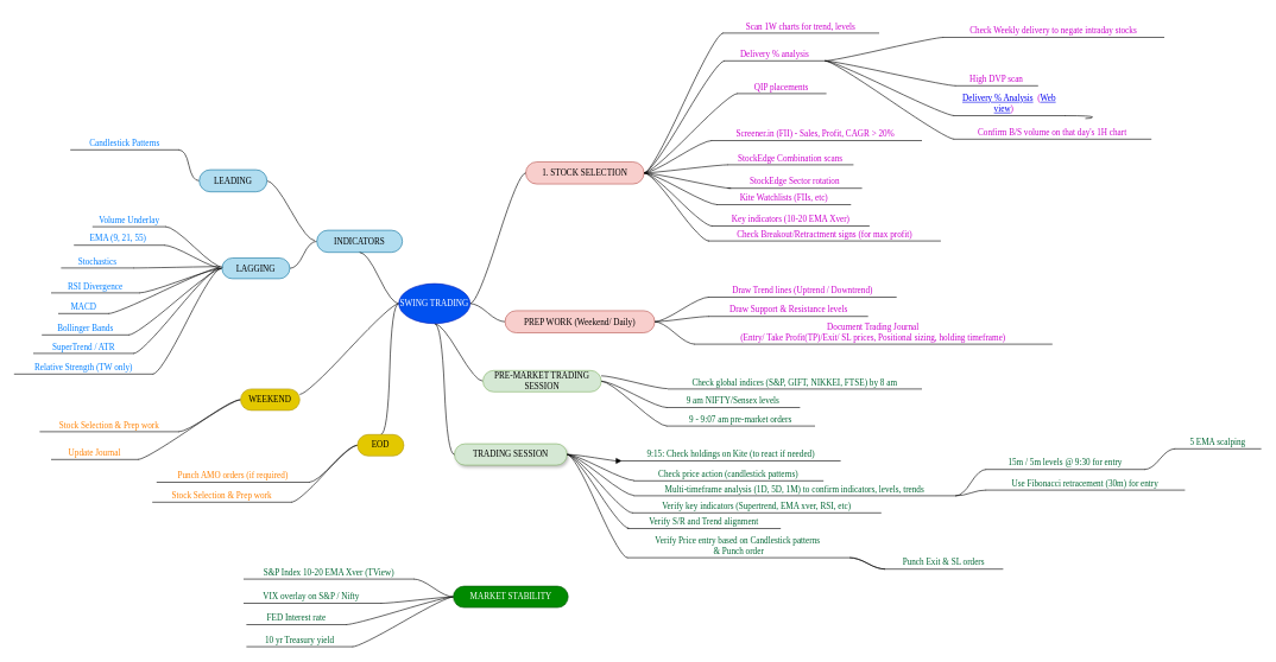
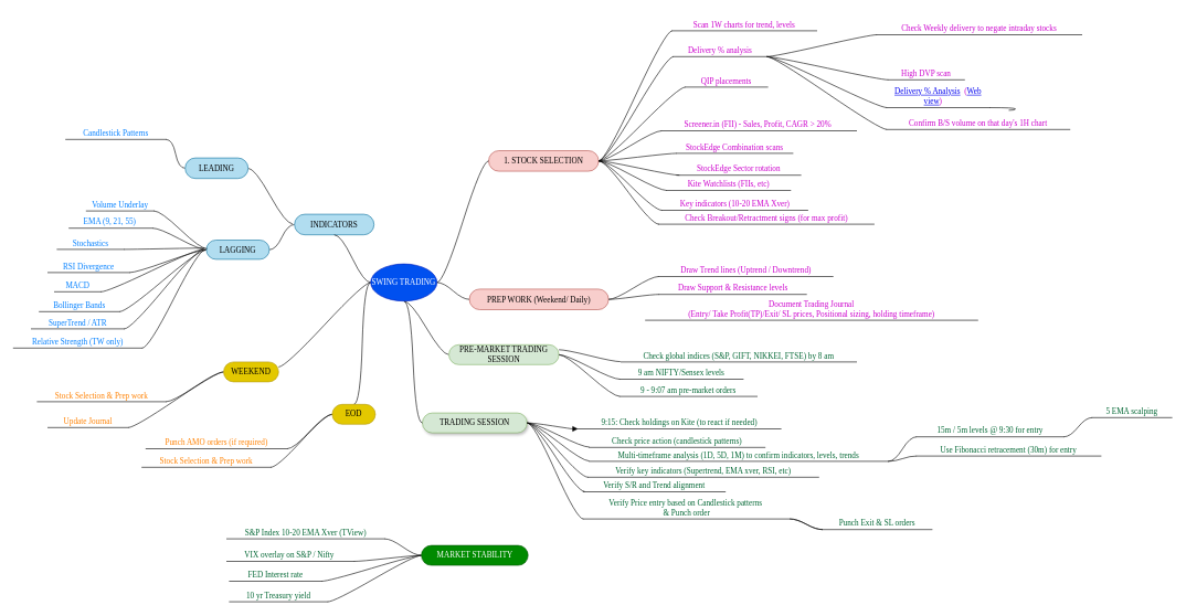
- <mxCell id="55" style="edgeStyle=entityRelationEdgeStyle;rounded=0;orthogonalLoop=1;jettySize=auto;html=1;startArrow=none;endArrow=none;segment=10;curved=1;sourcePerimeterSpacing=0;targetPerimeterSpacing=0;entryX=0;entryY=1;entryDx=0;entryDy=0;" parent="1" source="50" target="54" edge="1"><mxGeometry relative="1" as="geometry" /></mxCell>
